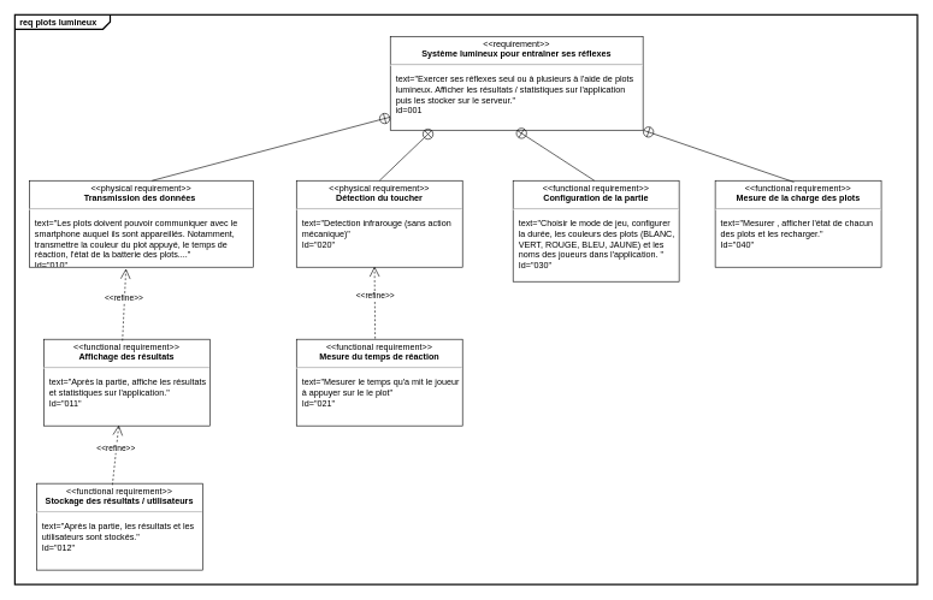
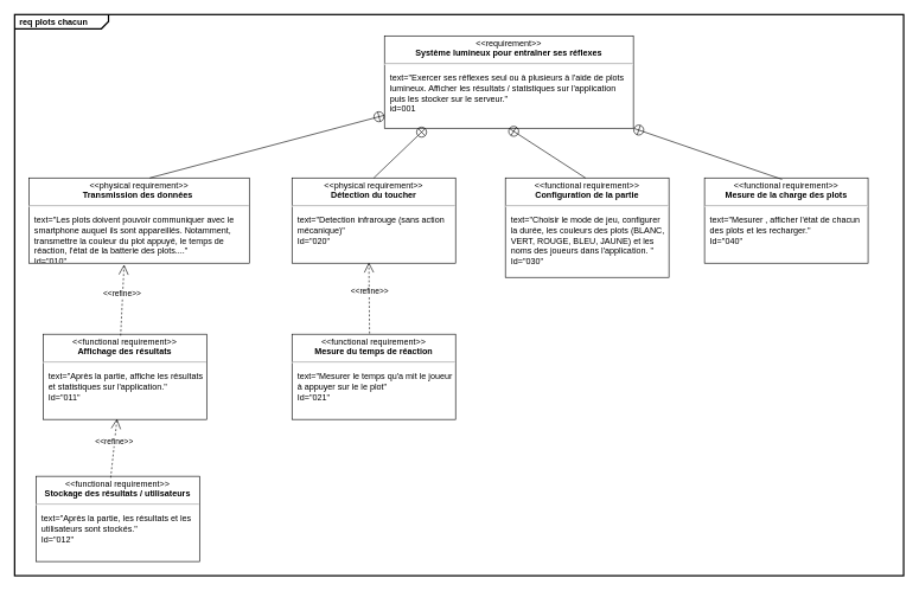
- <mxCell id="2" value="&lt;p style=&quot;margin: 0px ; margin-top: 4px ; margin-left: 7px ; text-align: left&quot;&gt;&lt;span&gt;req&lt;/span&gt;&amp;nbsp;plots lumineux&lt;/p&gt;" style="html=1;shape=mxgraph.sysml.package;overflow=fill;labelX=132;strokeWidth=2;align=center;fontStyle=1" parent="1" vertex="1"><mxGeometry x="20" y="20" width="1250" height="790" as="geometry" /></mxCell>
+ <mxCell id="2" value="&lt;p style=&quot;margin: 0px ; margin-top: 4px ; margin-left: 7px ; text-align: left&quot;&gt;&lt;span&gt;req&lt;/span&gt;&amp;nbsp;plots chacun&lt;/p&gt;" style="html=1;shape=mxgraph.sysml.package;overflow=fill;labelX=132;strokeWidth=2;align=center;fontStyle=1" parent="1" vertex="1"><mxGeometry x="20" y="20" width="1250" height="790" as="geometry" /></mxCell>
